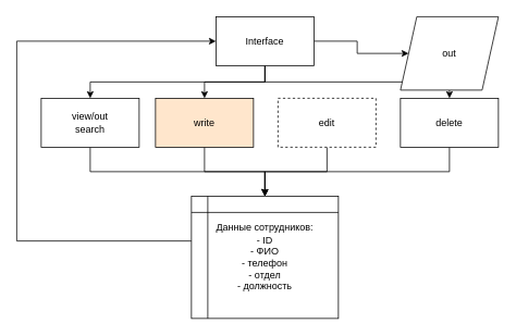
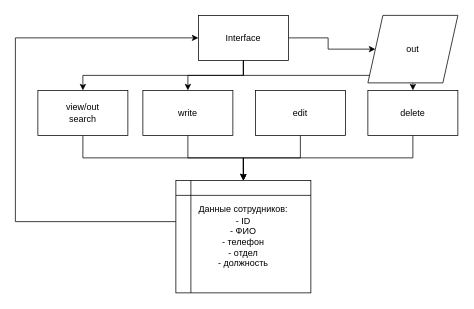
- <mxCell id="10" value="write" style="rounded=0;whiteSpace=wrap;html=1;fillColor=#ffe6cc;" vertex="1" parent="1"><mxGeometry x="190" y="120" width="120" height="60" as="geometry" /></mxCell>
+ <mxCell id="10" value="write" style="rounded=0;whiteSpace=wrap;html=1;" vertex="1" parent="1"><mxGeometry x="190" y="120" width="120" height="60" as="geometry" /></mxCell>
- <mxCell id="12" value="edit" style="rounded=0;whiteSpace=wrap;html=1;dashed=1;" vertex="1" parent="1"><mxGeometry x="340" y="120" width="120" height="60" as="geometry" /></mxCell>
+ <mxCell id="12" value="edit" style="rounded=0;whiteSpace=wrap;html=1;" vertex="1" parent="1"><mxGeometry x="340" y="120" width="120" height="60" as="geometry" /></mxCell>
